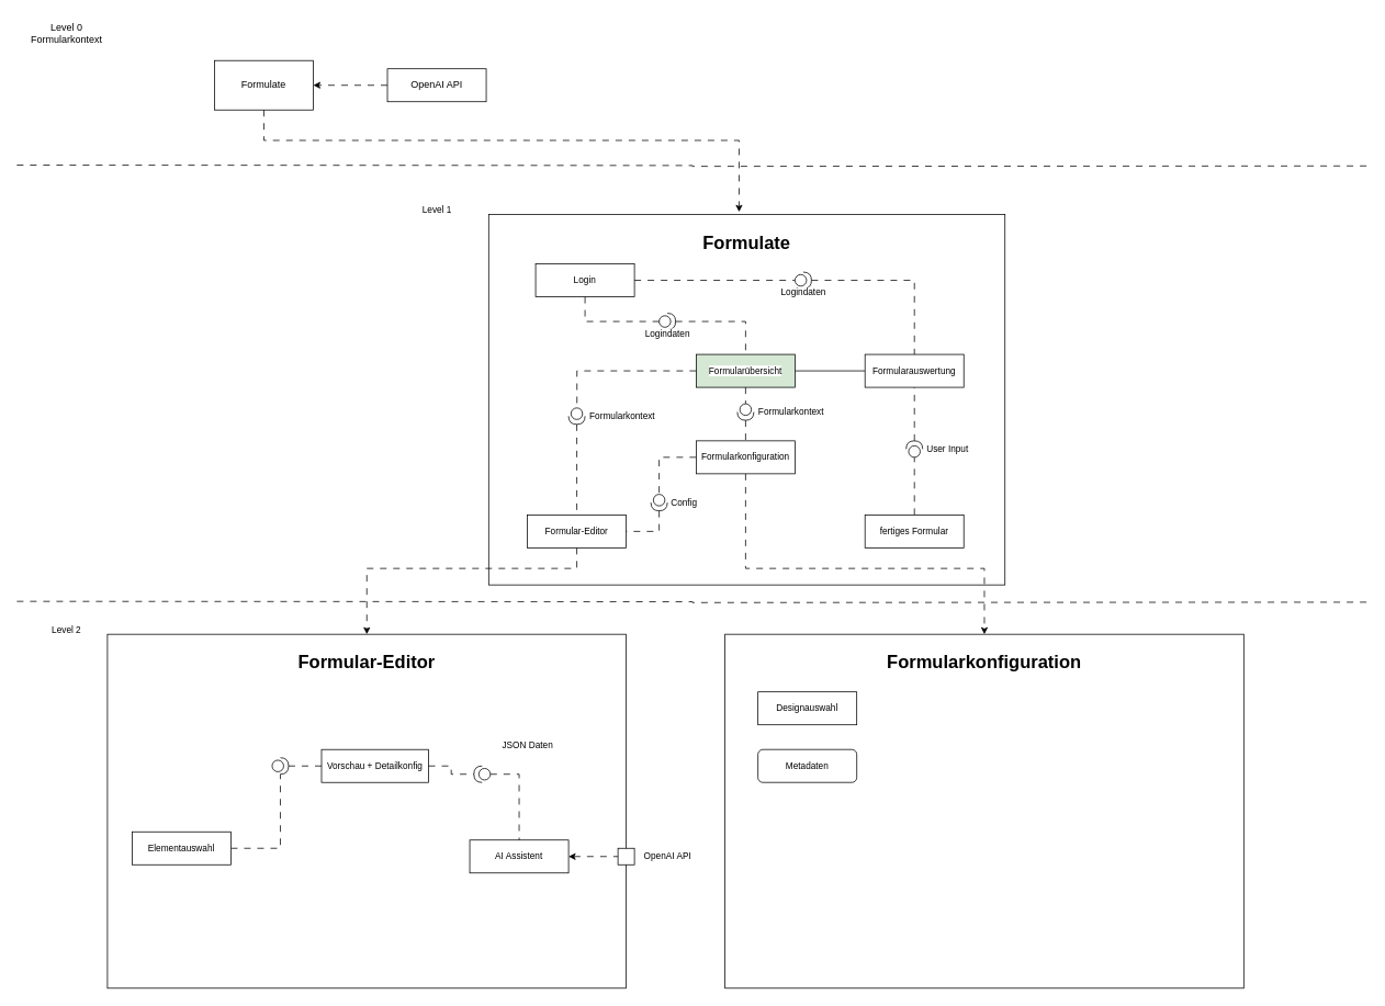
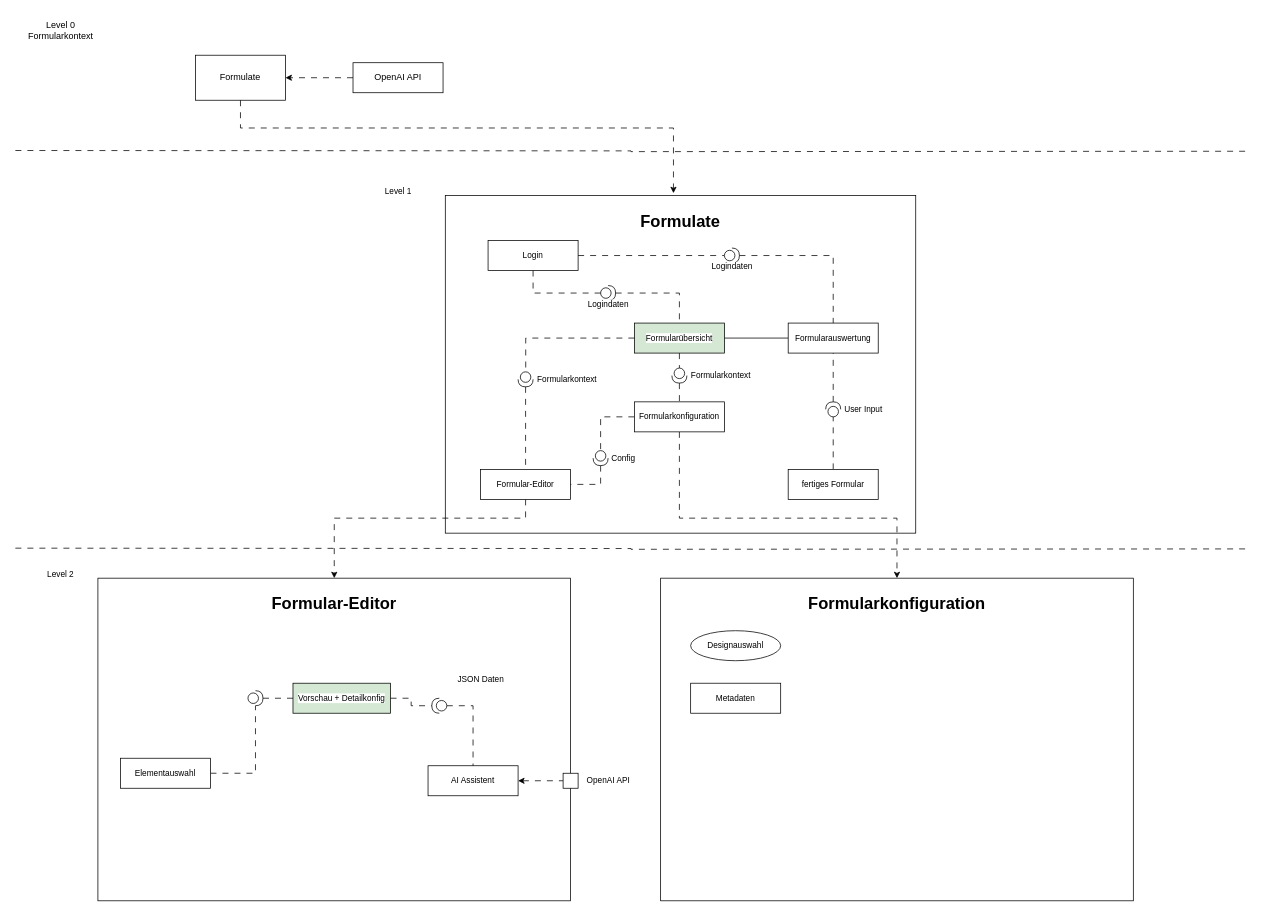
- <mxCell id="68" value="Designauswahl" style="rounded=0;whiteSpace=wrap;html=1;fontFamily=Helvetica;fontSize=11;fontColor=default;labelBackgroundColor=default;" vertex="1" parent="1"><mxGeometry x="920" y="840" width="120" height="40" as="geometry" /></mxCell>
+ <mxCell id="68" value="Designauswahl" style="ellipse;whiteSpace=wrap;html=1;fontFamily=Helvetica;fontSize=11;fontColor=default;labelBackgroundColor=default;" vertex="1" parent="1"><mxGeometry x="920" y="840" width="120" height="40" as="geometry" /></mxCell>
- <mxCell id="21" value="Vorschau + Detailkonfig" style="rounded=0;whiteSpace=wrap;html=1;fontFamily=Helvetica;fontSize=11;fontColor=default;labelBackgroundColor=default;" vertex="1" parent="1"><mxGeometry x="390" y="910" width="130" height="40" as="geometry" /></mxCell>
+ <mxCell id="21" value="Vorschau + Detailkonfig" style="rounded=0;whiteSpace=wrap;html=1;fontFamily=Helvetica;fontSize=11;fontColor=default;labelBackgroundColor=default;fillColor=#d5e8d4;" vertex="1" parent="1"><mxGeometry x="390" y="910" width="130" height="40" as="geometry" /></mxCell>
- <mxCell id="69" value="Metadaten" style="whiteSpace=wrap;html=1;fontFamily=Helvetica;fontSize=11;fontColor=default;labelBackgroundColor=default;rounded=1;" vertex="1" parent="1"><mxGeometry x="920" y="910" width="120" height="40" as="geometry" /></mxCell>
+ <mxCell id="69" value="Metadaten" style="rounded=0;whiteSpace=wrap;html=1;fontFamily=Helvetica;fontSize=11;fontColor=default;labelBackgroundColor=default;" vertex="1" parent="1"><mxGeometry x="920" y="910" width="120" height="40" as="geometry" /></mxCell>
